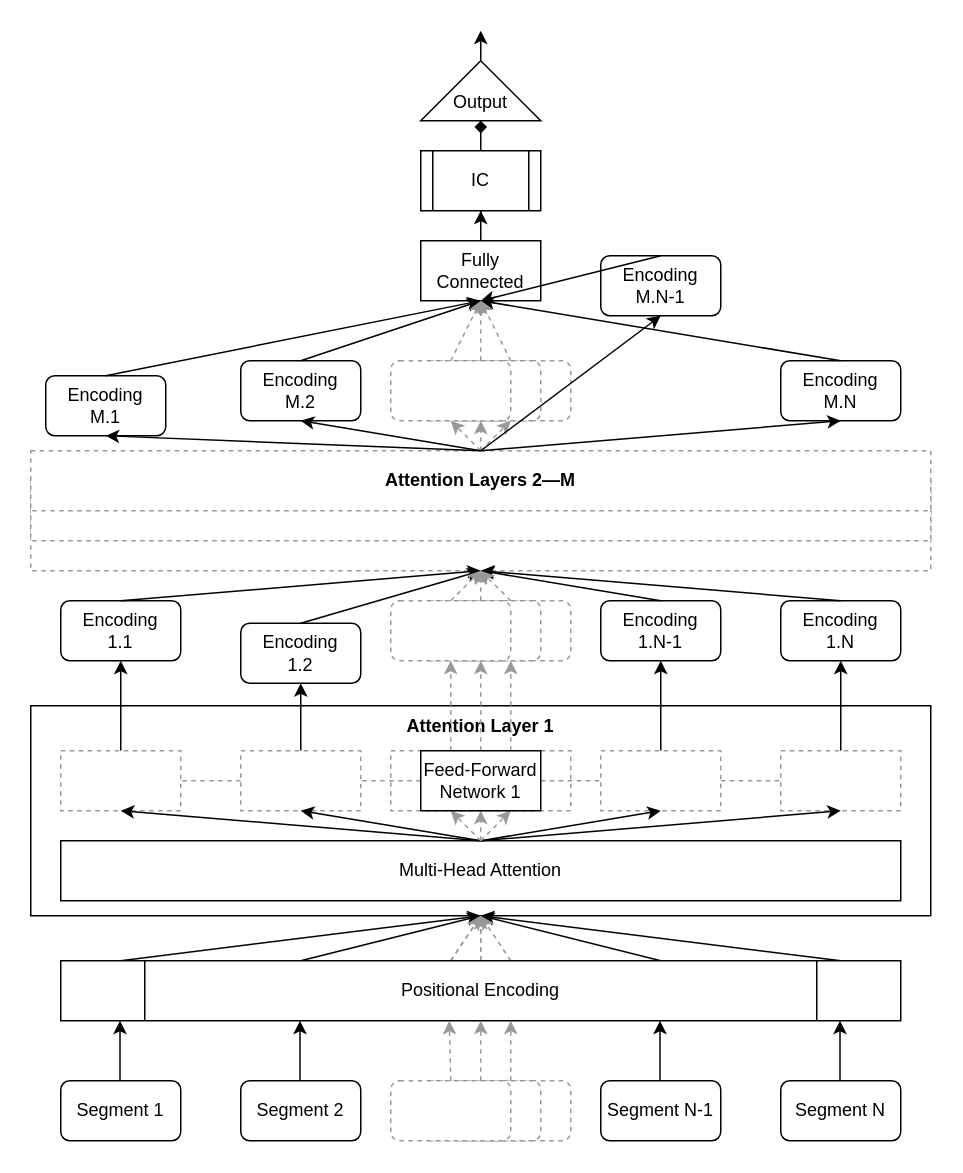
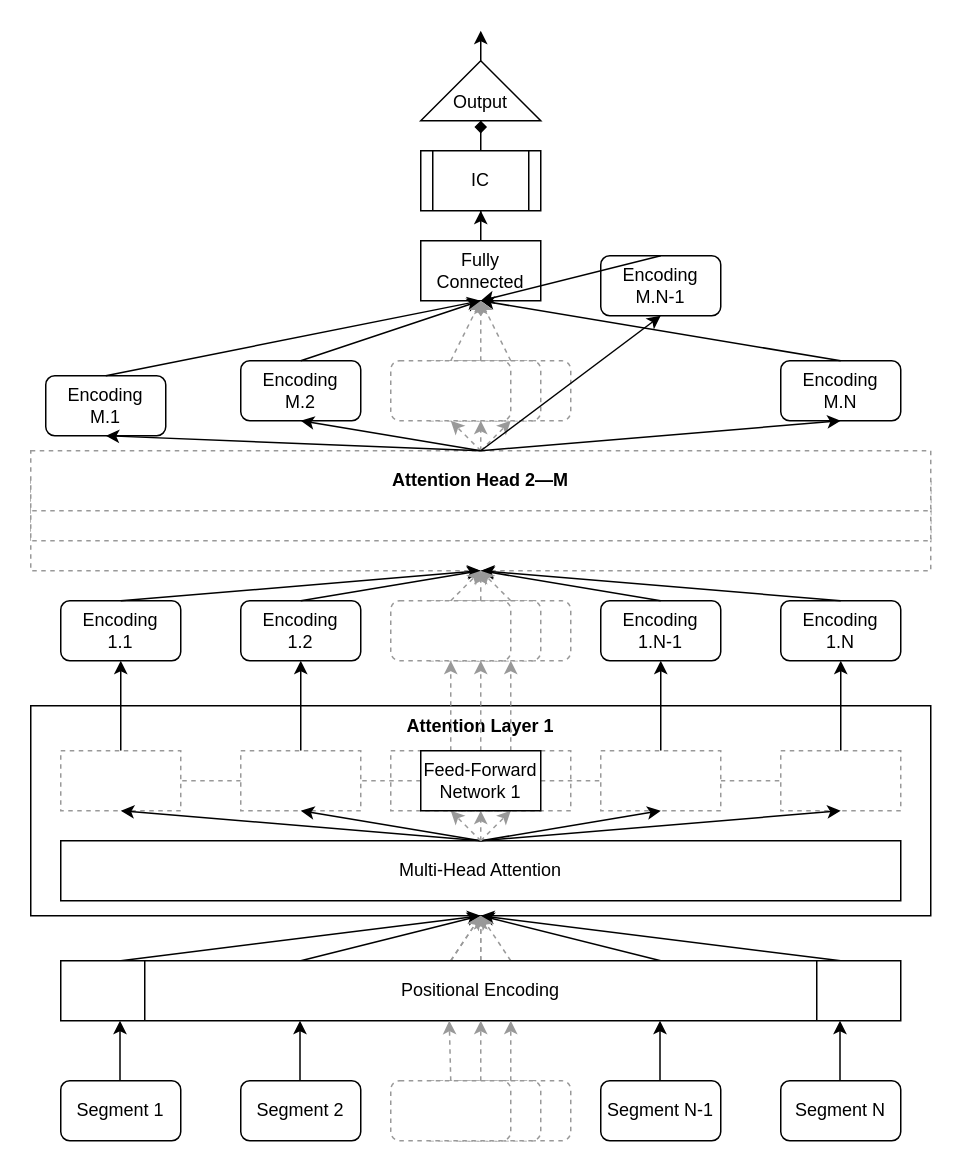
- <mxCell id="60" value="&lt;span style=&quot;white-space: normal&quot;&gt;Attention Layers 2—M&lt;/span&gt;" style="rounded=0;whiteSpace=wrap;html=1;fontStyle=1;verticalAlign=middle;strokeColor=#999999;dashed=1;" parent="1" vertex="1"><mxGeometry x="20" y="300" width="600" height="40" as="geometry" /></mxCell>
+ <mxCell id="60" value="&lt;span style=&quot;white-space: normal&quot;&gt;Attention Head 2—M&lt;/span&gt;" style="rounded=0;whiteSpace=wrap;html=1;fontStyle=1;verticalAlign=middle;strokeColor=#999999;dashed=1;" parent="1" vertex="1"><mxGeometry x="20" y="300" width="600" height="40" as="geometry" /></mxCell>
- <mxCell id="49" value="Encoding&lt;br&gt;1.2" style="rounded=1;whiteSpace=wrap;html=1;" parent="1" vertex="1"><mxGeometry x="160" y="415" width="80" height="40" as="geometry" /></mxCell>
+ <mxCell id="49" value="Encoding&lt;br&gt;1.2" style="rounded=1;whiteSpace=wrap;html=1;" parent="1" vertex="1"><mxGeometry x="160" y="400" width="80" height="40" as="geometry" /></mxCell>
